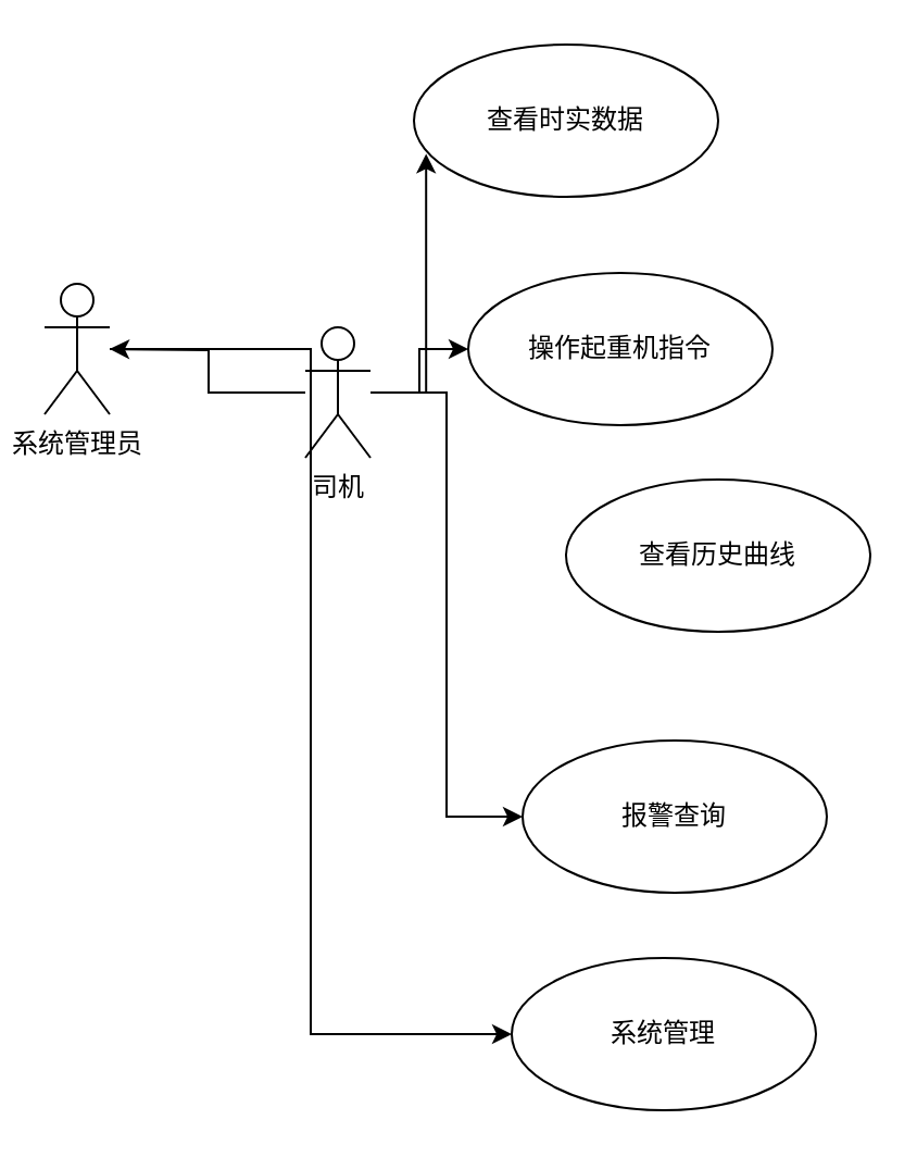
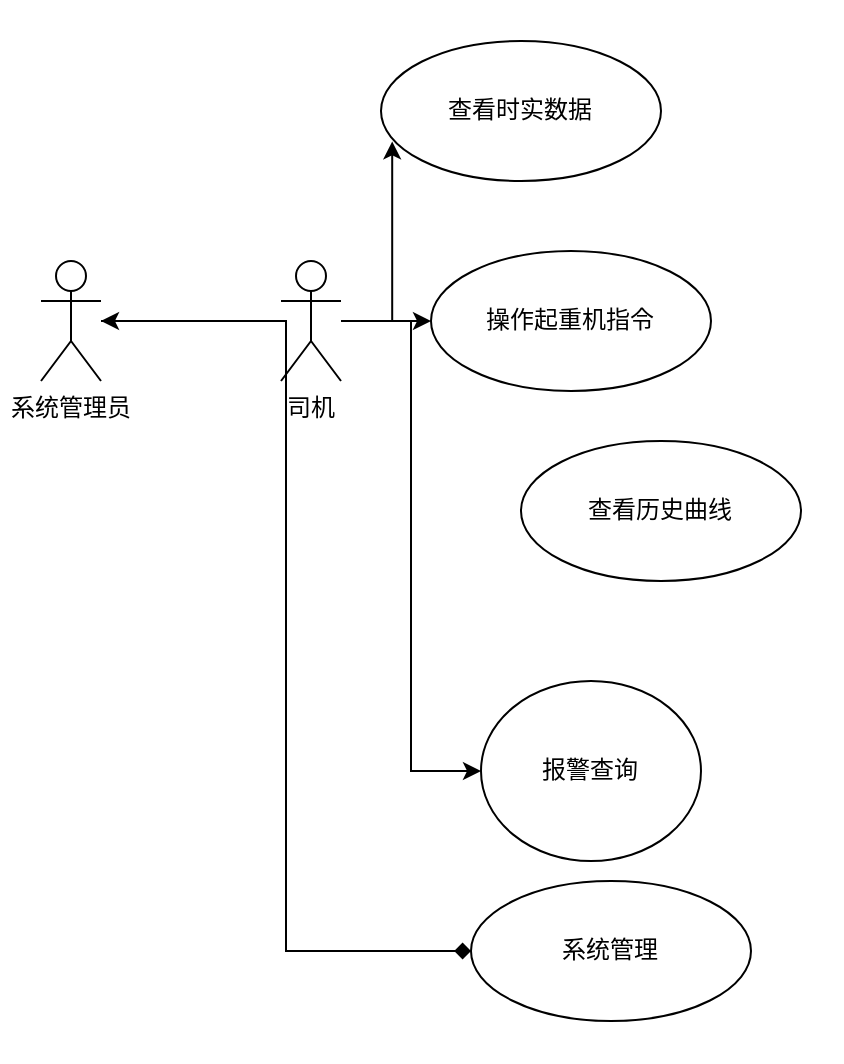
- <mxCell id="6" value="司机" style="shape=umlActor;verticalLabelPosition=bottom;labelBackgroundColor=#ffffff;verticalAlign=top;html=1;" vertex="1" parent="1"><mxGeometry x="140" y="150" width="30" height="60" as="geometry" /></mxCell>
+ <mxCell id="6" value="司机" style="shape=umlActor;verticalLabelPosition=bottom;labelBackgroundColor=#ffffff;verticalAlign=top;html=1;" vertex="1" parent="1"><mxGeometry x="140" y="130" width="30" height="60" as="geometry" /></mxCell>
- <mxCell id="10" value="报警查询" style="ellipse;whiteSpace=wrap;html=1;" vertex="1" parent="1"><mxGeometry x="240" y="340" width="140" height="70" as="geometry" /></mxCell>
+ <mxCell id="10" value="报警查询" style="ellipse;whiteSpace=wrap;html=1;" vertex="1" parent="1"><mxGeometry x="240" y="340" width="110" height="90" as="geometry" /></mxCell>
- <mxCell id="11" style="edgeStyle=orthogonalEdgeStyle;rounded=0;orthogonalLoop=1;jettySize=auto;html=1;entryX=0;entryY=0.5;entryDx=0;entryDy=0;" edge="1" parent="1" source="12" target="13"><mxGeometry relative="1" as="geometry" /></mxCell>
+ <mxCell id="11" style="edgeStyle=orthogonalEdgeStyle;rounded=0;orthogonalLoop=1;jettySize=auto;html=1;entryX=0;entryY=0.5;entryDx=0;entryDy=0;endArrow=diamond;" edge="1" parent="1" source="12" target="13"><mxGeometry relative="1" as="geometry" /></mxCell>
